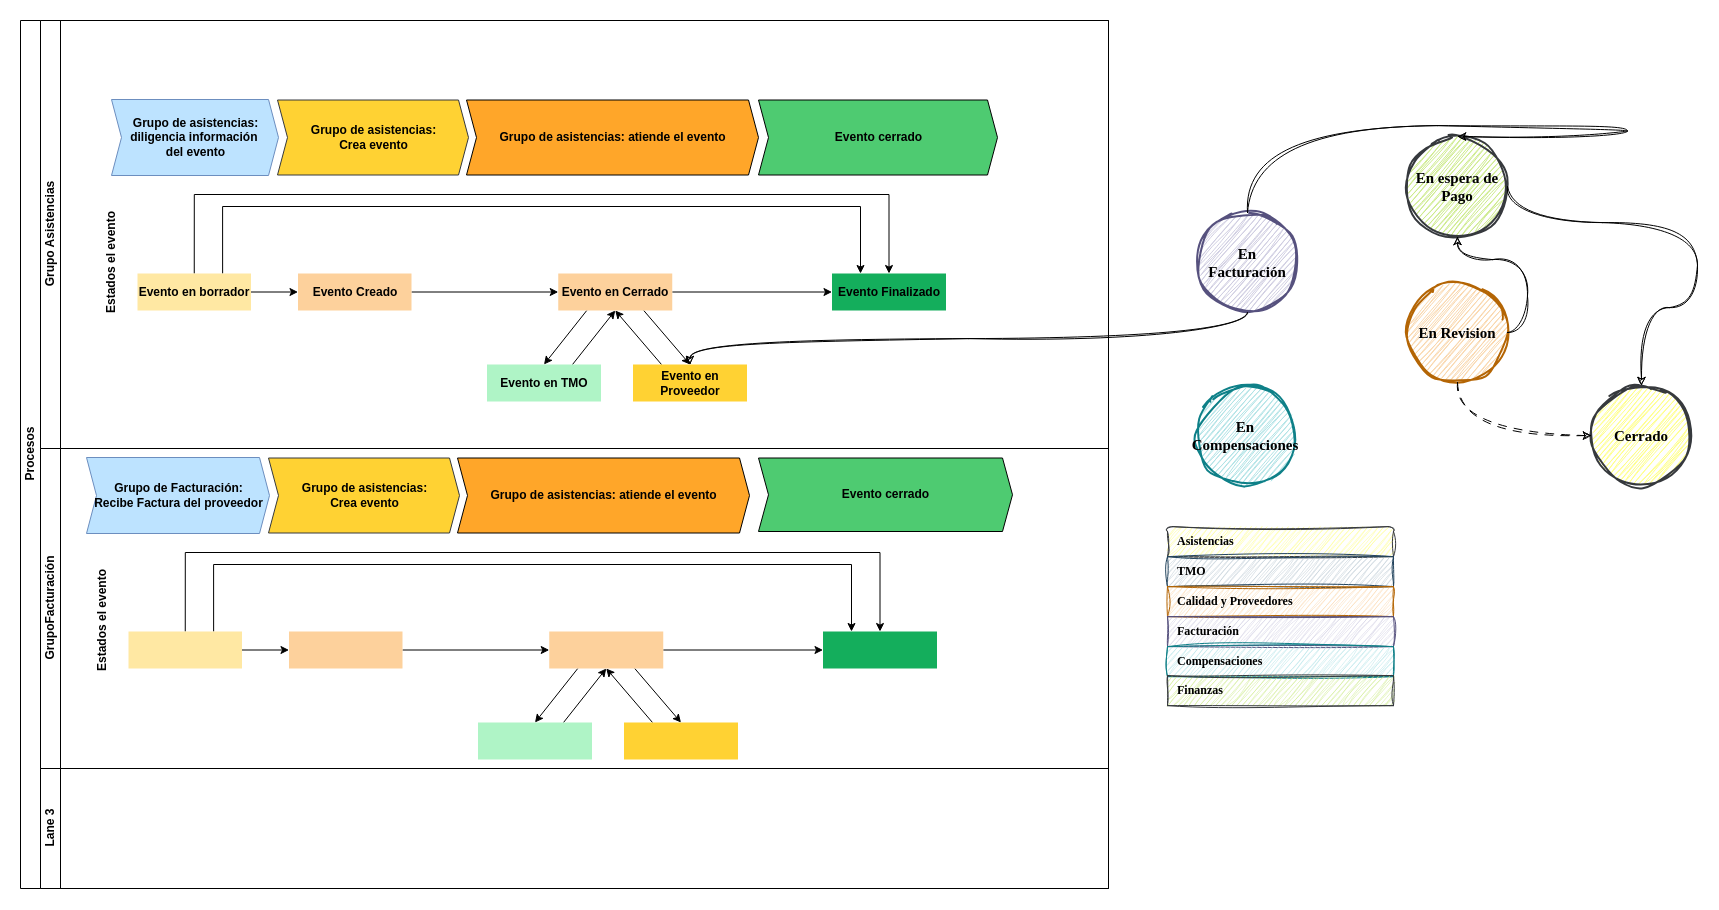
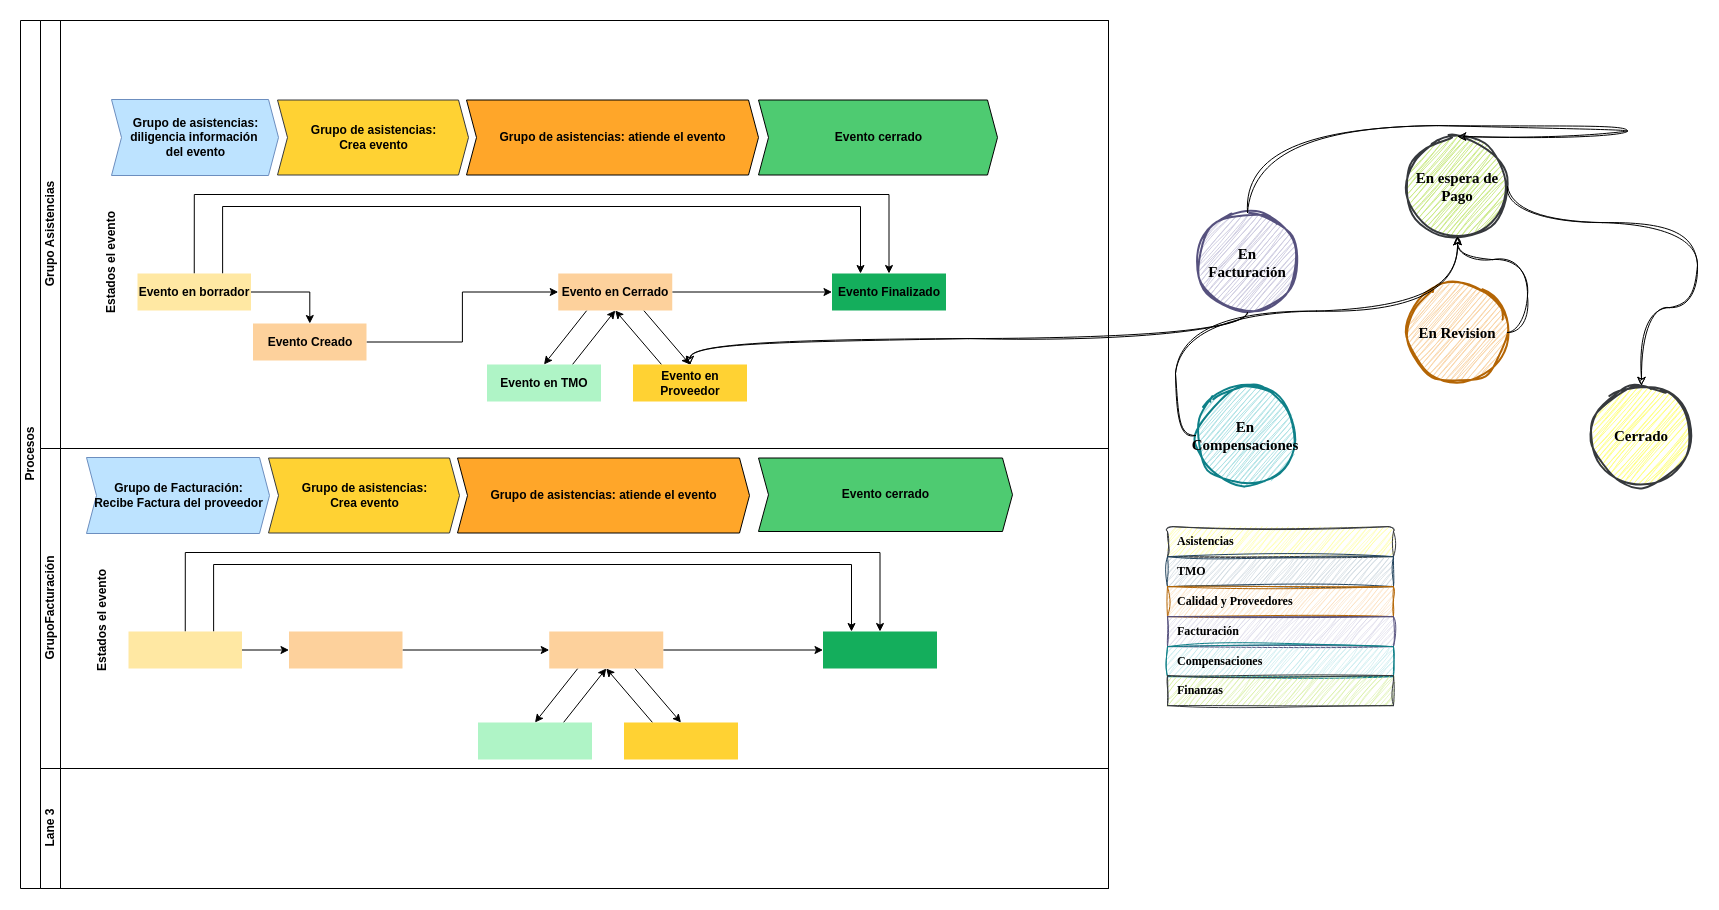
- <mxCell id="32" value="Evento Creado" style="rounded=0;whiteSpace=wrap;html=1;fillColor=#fdd19c;strokeColor=none;fontStyle=1" vertex="1" parent="21"><mxGeometry x="257.5" y="253" width="113.5" height="37" as="geometry" /></mxCell>
+ <mxCell id="32" value="Evento Creado" style="rounded=0;whiteSpace=wrap;html=1;fillColor=#fdd19c;strokeColor=none;fontStyle=1" vertex="1" parent="21"><mxGeometry x="212.5" y="303" width="113.5" height="37" as="geometry" /></mxCell>
+ <mxCell id="9" style="edgeStyle=orthogonalEdgeStyle;rounded=0;hachureGap=4;orthogonalLoop=1;jettySize=auto;html=1;entryX=0.5;entryY=1;entryDx=0;entryDy=0;entryPerimeter=0;fontFamily=Architects Daughter;fontSource=https%3A%2F%2Ffonts.googleapis.com%2Fcss%3Ffamily%3DArchitects%2BDaughter;curved=1;labelBackgroundColor=none;fontColor=default;fontStyle=1;fontSize=15;sketch=1;curveFitting=1;jiggle=2;exitX=0;exitY=0.5;exitDx=0;exitDy=0;exitPerimeter=0;" edge="1" parent="1" source="2" target="5"><mxGeometry relative="1" as="geometry" /></mxCell>
- <mxCell id="12" style="edgeStyle=orthogonalEdgeStyle;rounded=0;hachureGap=4;orthogonalLoop=1;jettySize=auto;html=1;exitX=0.5;exitY=1;exitDx=0;exitDy=0;exitPerimeter=0;entryX=0;entryY=0.5;entryDx=0;entryDy=0;entryPerimeter=0;fontFamily=Architects Daughter;fontSource=https%3A%2F%2Ffonts.googleapis.com%2Fcss%3Ffamily%3DArchitects%2BDaughter;curved=1;dashed=1;dashPattern=8 8;labelBackgroundColor=none;fontColor=default;fontStyle=1;fontSize=15;sketch=1;curveFitting=1;jiggle=2;" edge="1" parent="1" source="3" target="10"><mxGeometry relative="1" as="geometry"><mxPoint x="1417" y="202.06" as="sourcePoint" /><mxPoint x="1789.1" y="277.06" as="targetPoint" /></mxGeometry></mxCell>
